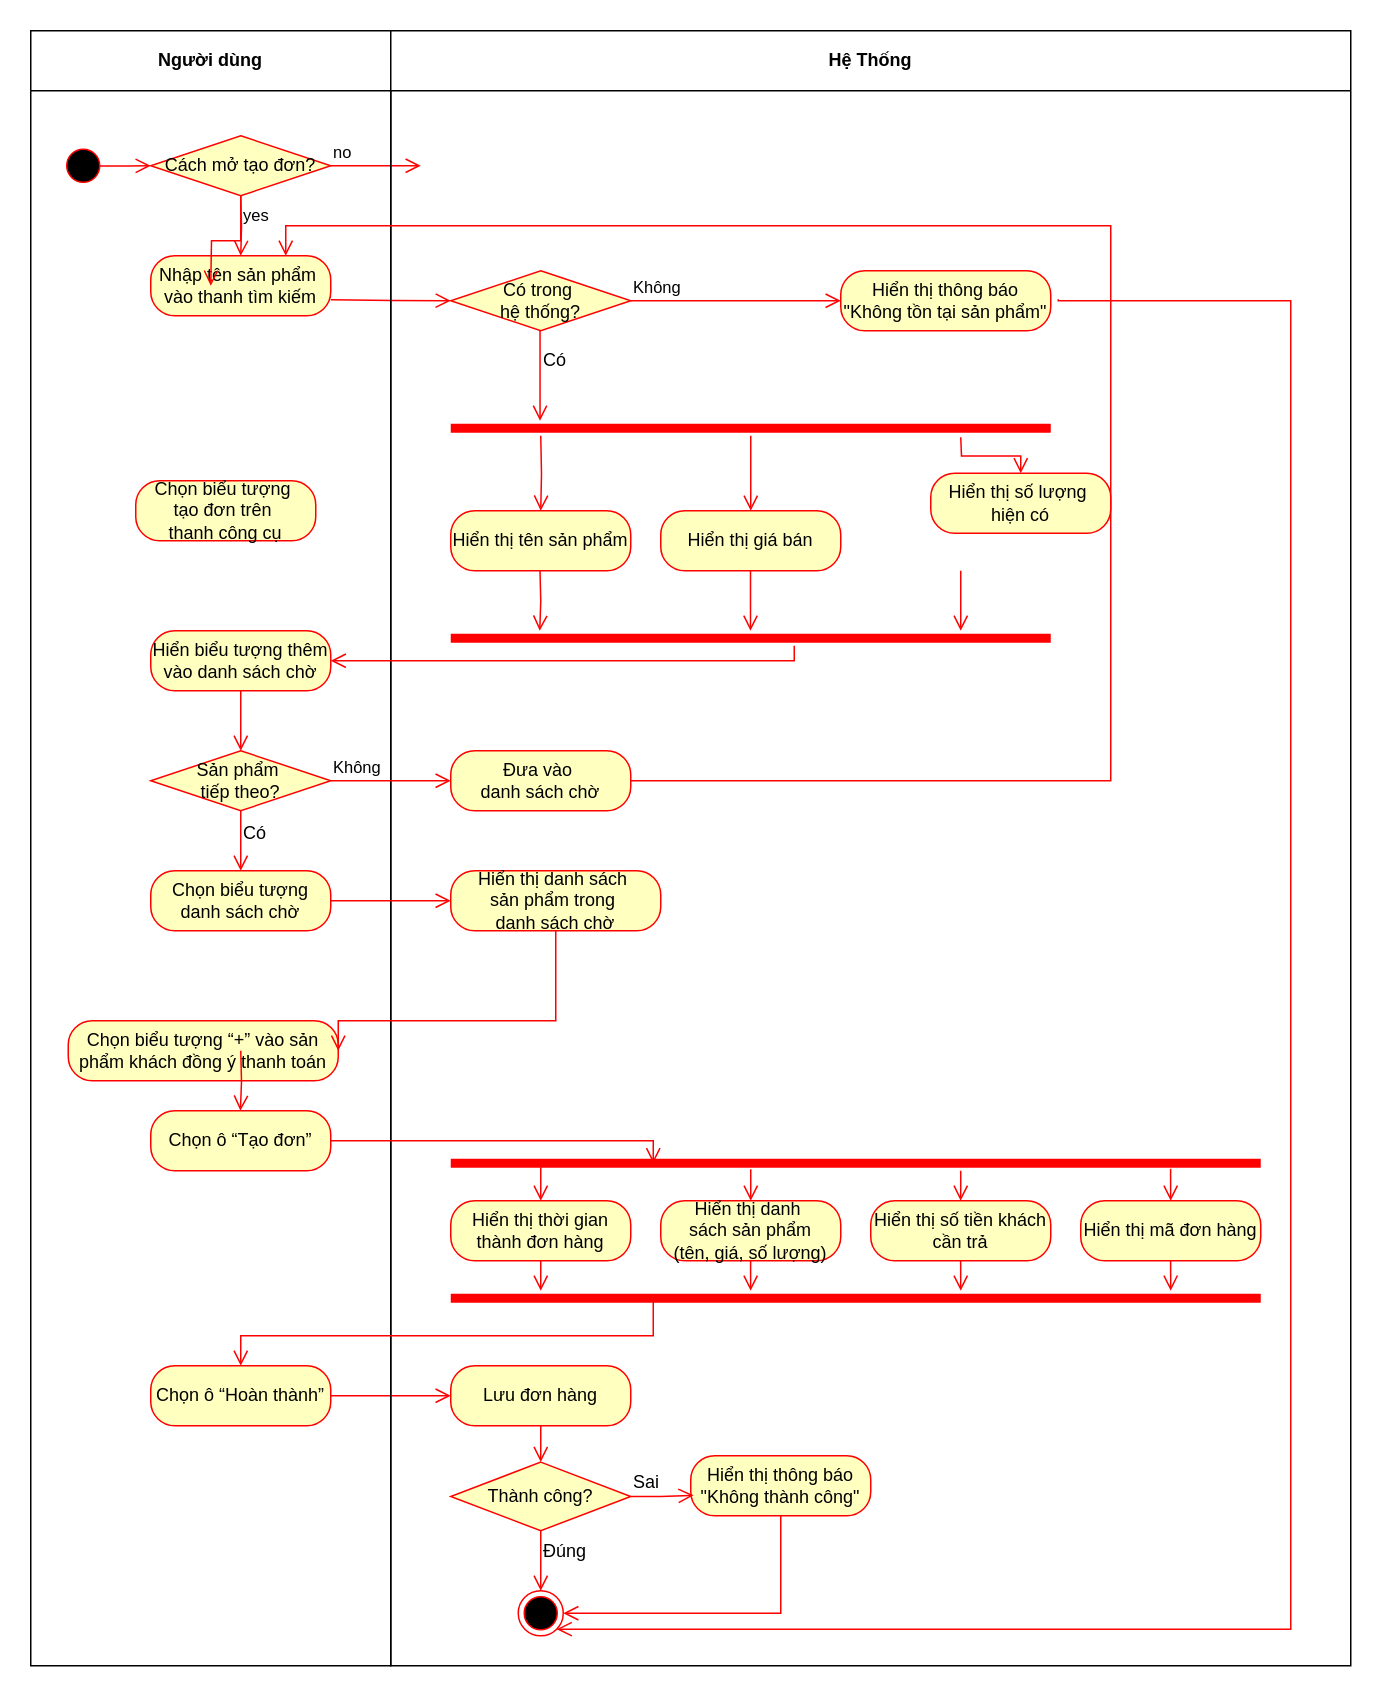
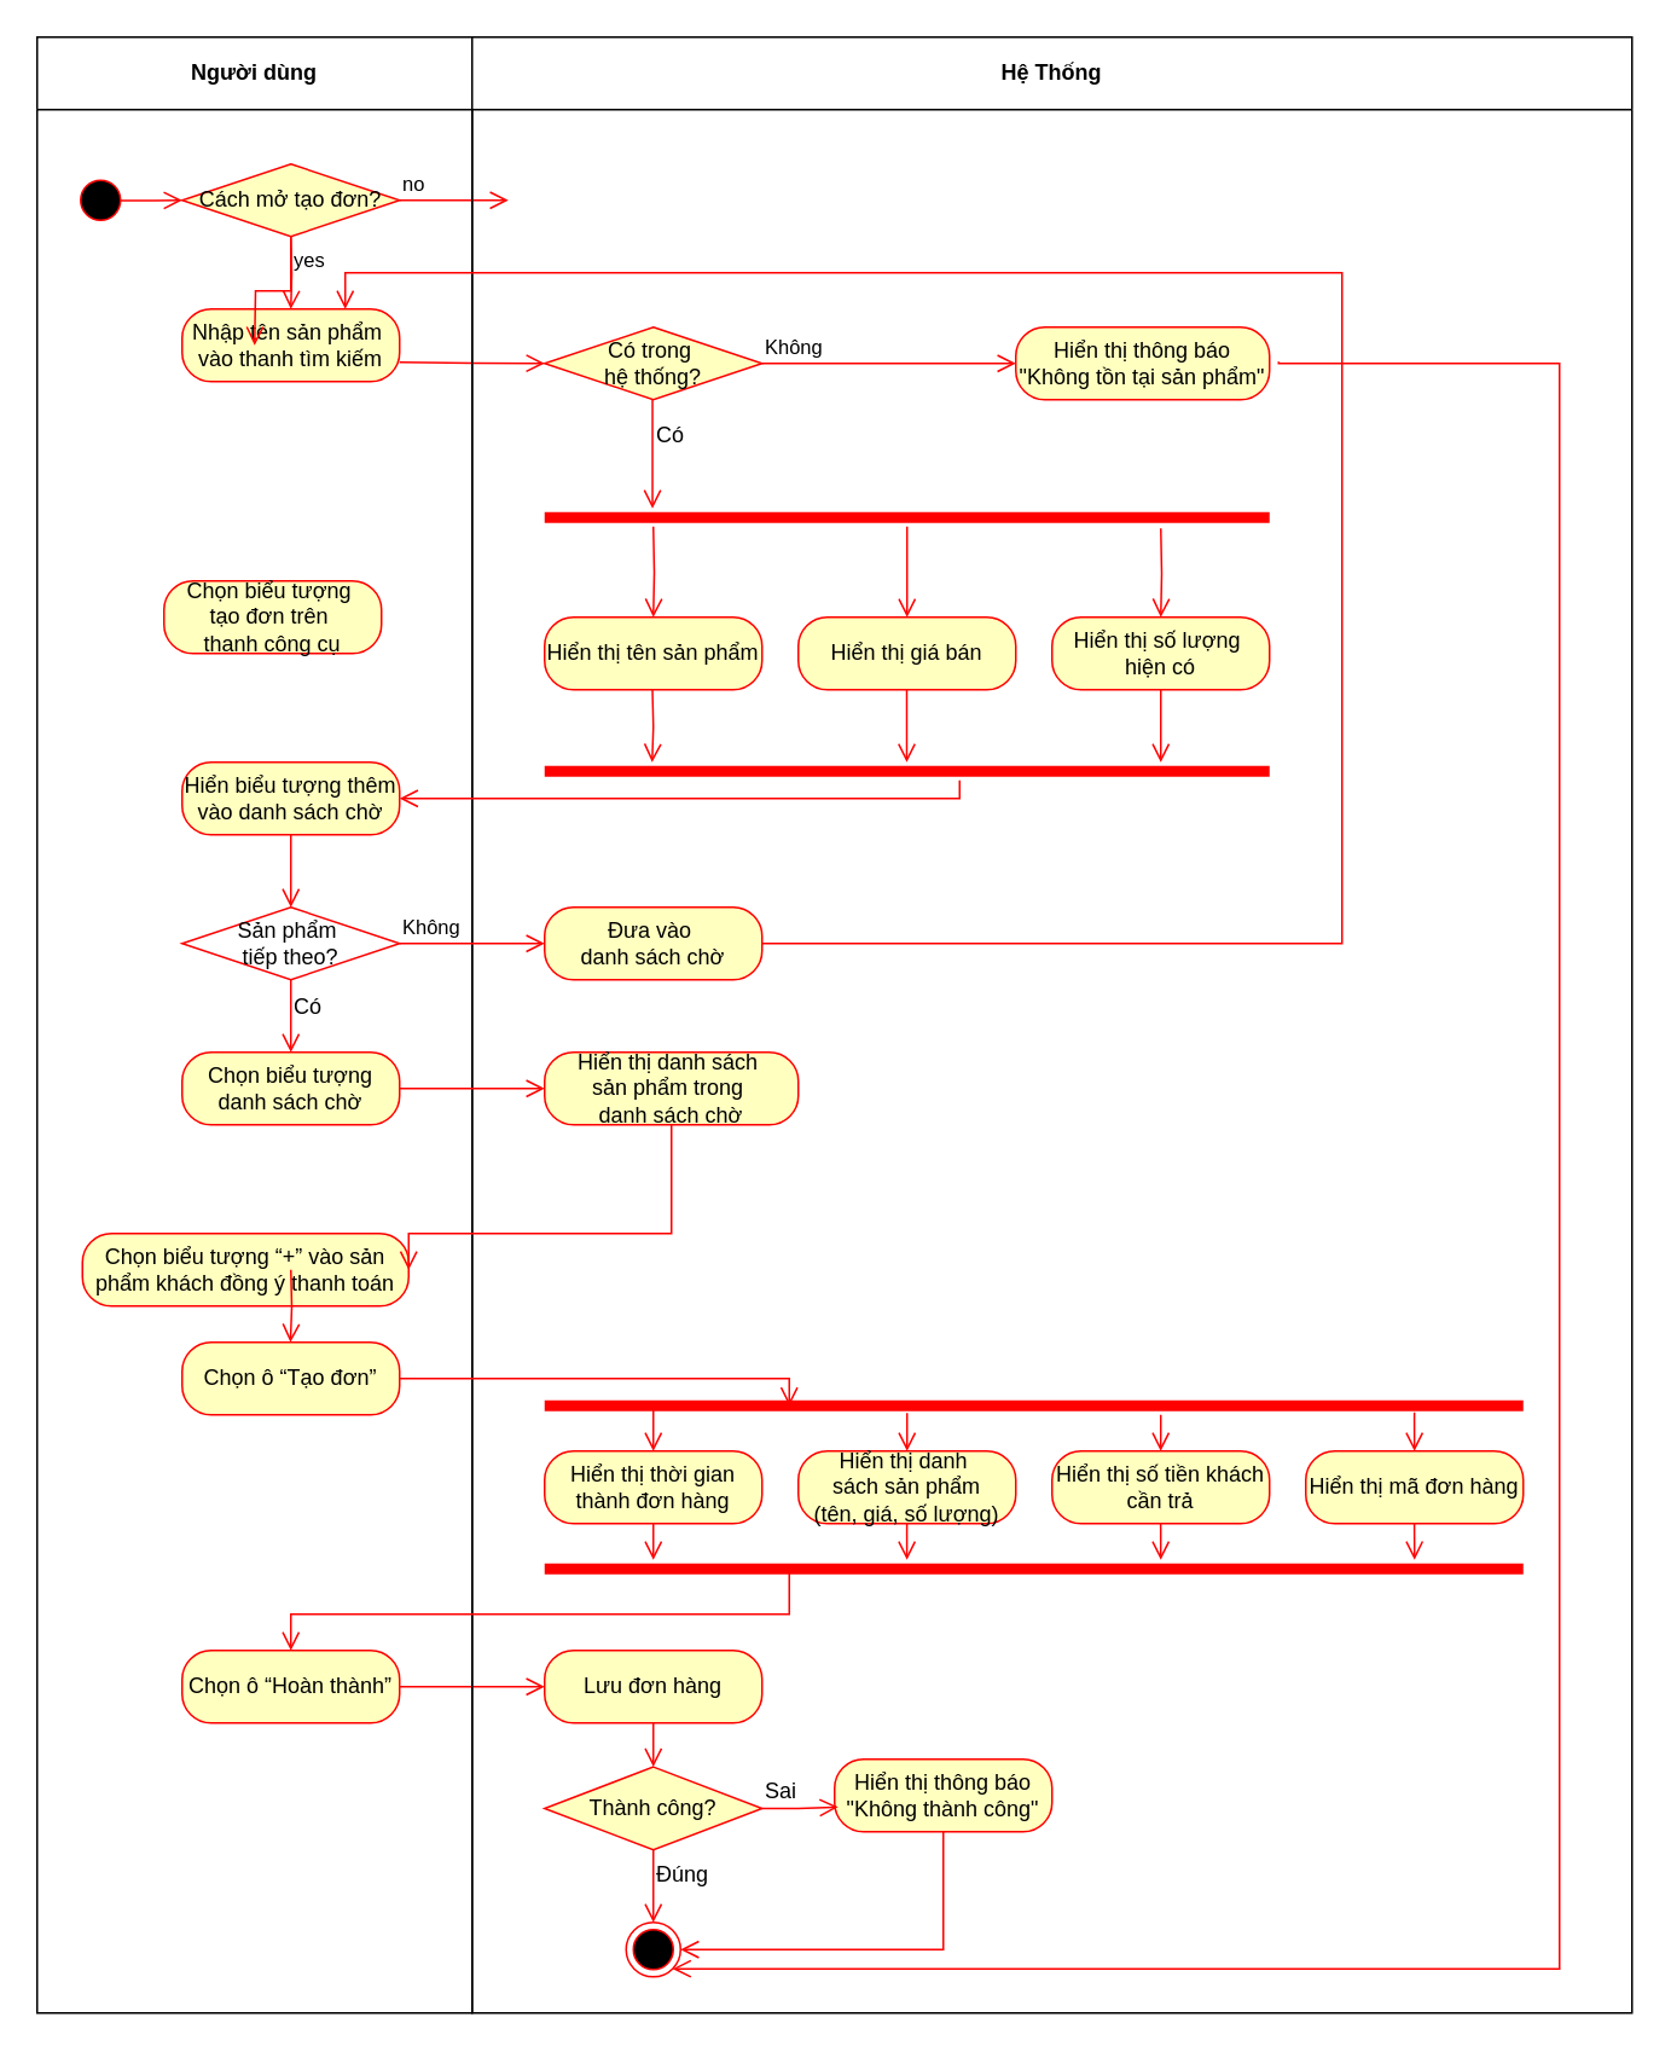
- <mxCell id="43" value="&lt;font face=&quot;Arial, sans-serif&quot;&gt;&lt;span style=&quot;white-space-collapse: preserve;&quot;&gt;Hiển thị số lượng &lt;/span&gt;&lt;/font&gt;&lt;div&gt;&lt;font face=&quot;Arial, sans-serif&quot;&gt;&lt;span style=&quot;white-space-collapse: preserve;&quot;&gt;hiện có&lt;/span&gt;&lt;/font&gt;&lt;/div&gt;" style="rounded=1;whiteSpace=wrap;html=1;arcSize=40;fontColor=#000000;fillColor=#ffffc0;strokeColor=#ff0000;fontSize=12;" vertex="1" parent="31"><mxGeometry x="360" y="295" width="120" height="40" as="geometry" /></mxCell>
+ <mxCell id="43" value="&lt;font face=&quot;Arial, sans-serif&quot;&gt;&lt;span style=&quot;white-space-collapse: preserve;&quot;&gt;Hiển thị số lượng &lt;/span&gt;&lt;/font&gt;&lt;div&gt;&lt;font face=&quot;Arial, sans-serif&quot;&gt;&lt;span style=&quot;white-space-collapse: preserve;&quot;&gt;hiện có&lt;/span&gt;&lt;/font&gt;&lt;/div&gt;" style="rounded=1;whiteSpace=wrap;html=1;arcSize=40;fontColor=#000000;fillColor=#ffffc0;strokeColor=#ff0000;fontSize=12;" vertex="1" parent="31"><mxGeometry x="320" y="320" width="120" height="40" as="geometry" /></mxCell>
- <mxCell id="8" value="Sản phẩm&amp;nbsp;&lt;div&gt;tiếp theo?&lt;/div&gt;" style="rhombus;whiteSpace=wrap;html=1;fontColor=#000000;fillColor=#ffffc0;strokeColor=#ff0000;fontSize=12;" vertex="1" parent="2"><mxGeometry x="80" y="480" width="120" height="40" as="geometry" /></mxCell>
+ <mxCell id="8" value="Sản phẩm&amp;nbsp;&lt;div&gt;tiếp theo?&lt;/div&gt;" style="rhombus;whiteSpace=wrap;html=1;fontColor=#000000;fillColor=#ffffff;strokeColor=#ff0000;fontSize=12;" vertex="1" parent="2"><mxGeometry x="80" y="480" width="120" height="40" as="geometry" /></mxCell>
